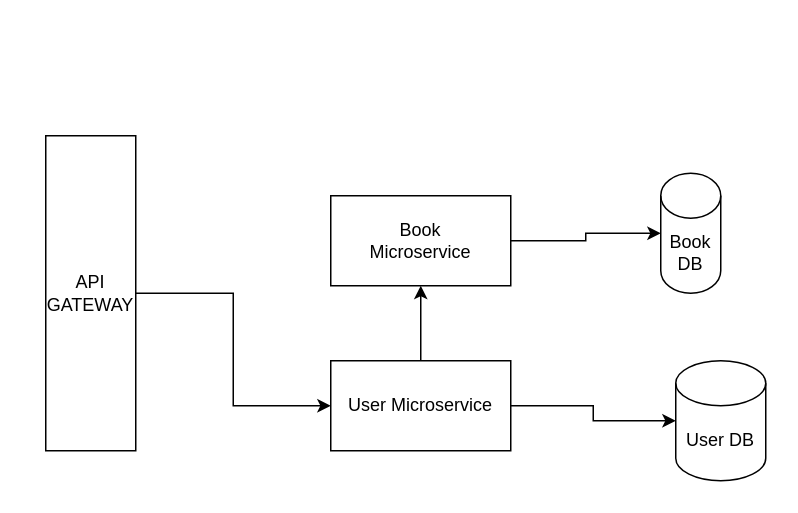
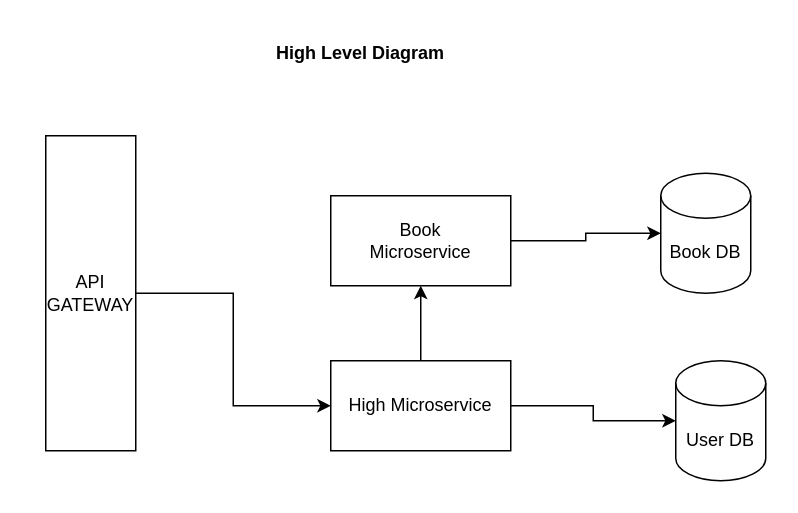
+ <mxCell id="2" value="&lt;b&gt;High Level Diagram&lt;/b&gt;" style="text;html=1;strokeColor=none;fillColor=none;align=center;verticalAlign=middle;whiteSpace=wrap;rounded=0;" vertex="1" parent="1"><mxGeometry x="20" y="20" width="440" height="30" as="geometry" /></mxCell>
- <mxCell id="7" value="Book DB" style="shape=cylinder3;whiteSpace=wrap;html=1;boundedLbl=1;backgroundOutline=1;size=15;" vertex="1" parent="1"><mxGeometry x="440" y="115" width="40" height="80" as="geometry" /></mxCell>
+ <mxCell id="7" value="Book DB" style="shape=cylinder3;whiteSpace=wrap;html=1;boundedLbl=1;backgroundOutline=1;size=15;" vertex="1" parent="1"><mxGeometry x="440" y="115" width="60" height="80" as="geometry" /></mxCell>
- <mxCell id="13" value="User Microservice" style="whiteSpace=wrap;html=1;" vertex="1" parent="1"><mxGeometry x="220" y="240" width="120" height="60" as="geometry" /></mxCell>
+ <mxCell id="13" value="High Microservice" style="whiteSpace=wrap;html=1;" vertex="1" parent="1"><mxGeometry x="220" y="240" width="120" height="60" as="geometry" /></mxCell>
